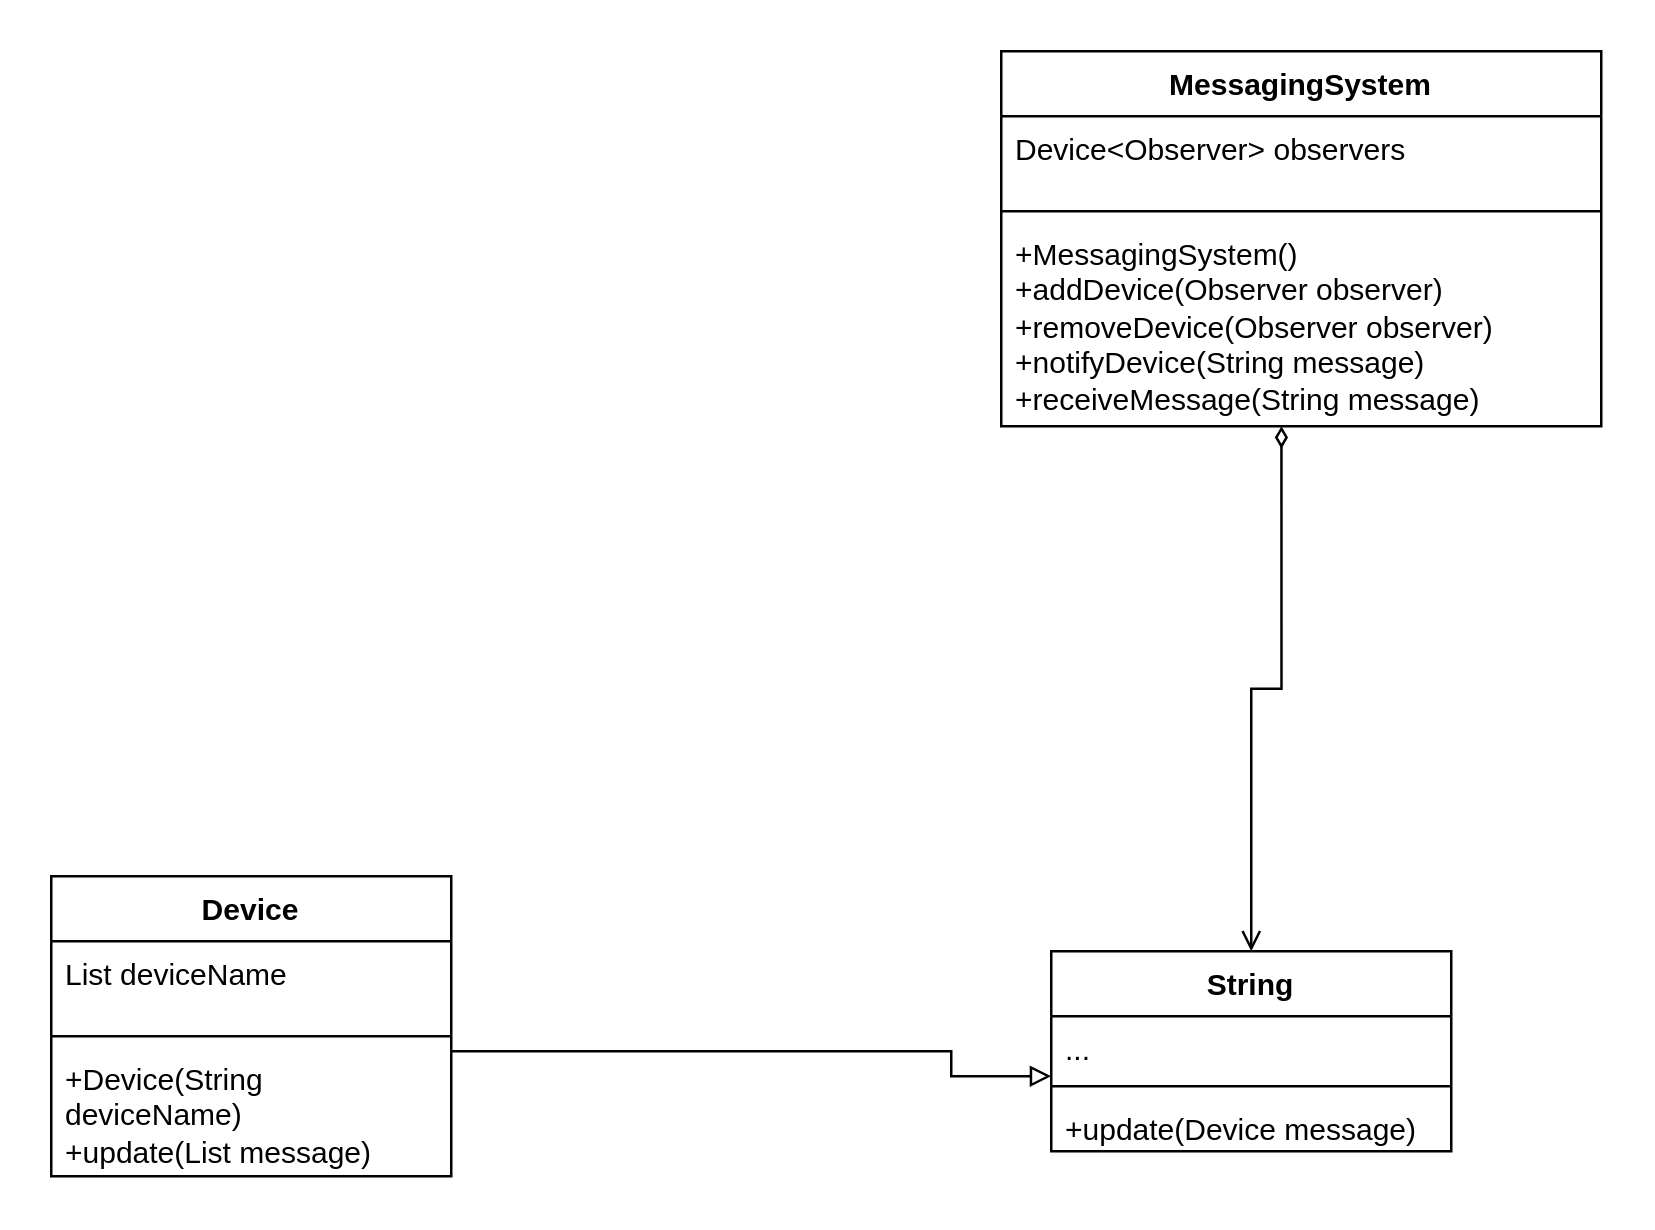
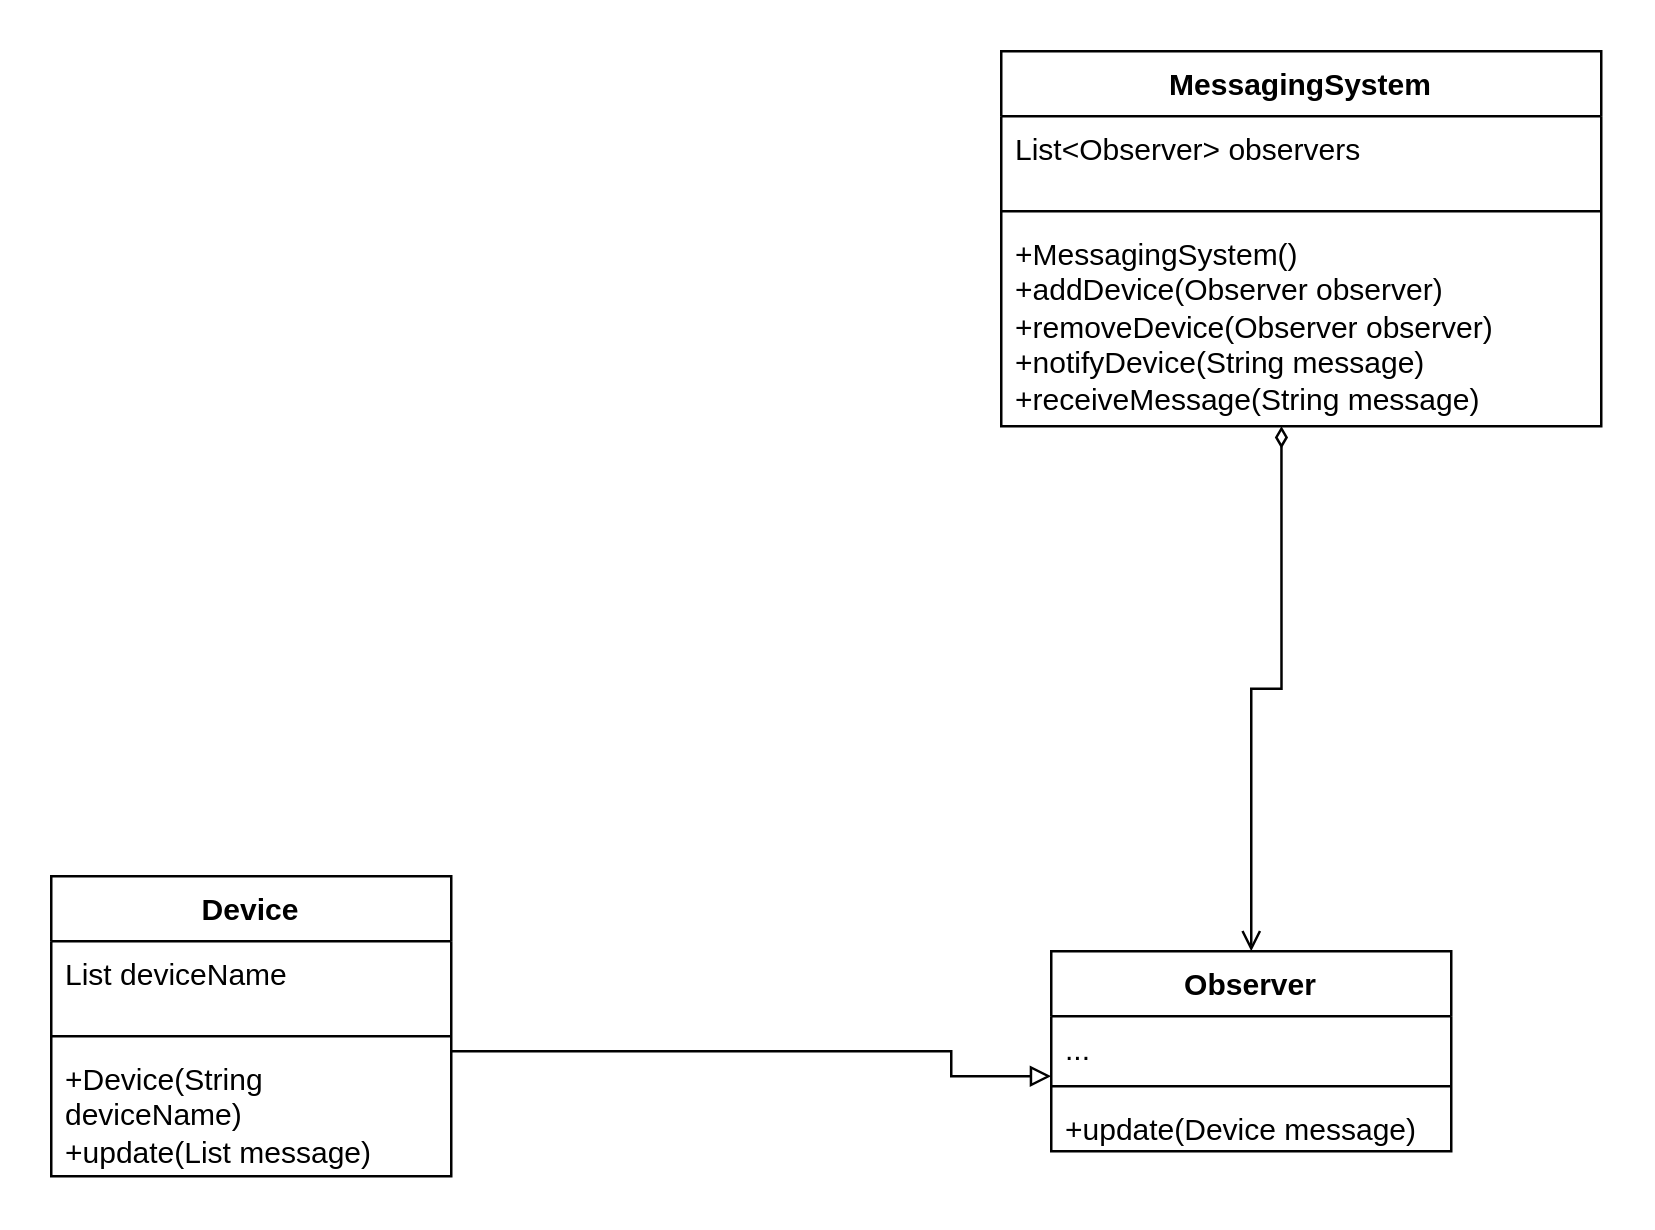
- <mxCell id="3" value="Device&amp;lt;Observer&amp;gt; observers" style="text;strokeColor=none;fillColor=none;align=left;verticalAlign=top;spacingLeft=4;spacingRight=4;overflow=hidden;rotatable=0;points=[[0,0.5],[1,0.5]];portConstraint=eastwest;whiteSpace=wrap;html=1;" vertex="1" parent="2"><mxGeometry y="26" width="240" height="34" as="geometry" /></mxCell>
+ <mxCell id="3" value="List&amp;lt;Observer&amp;gt; observers" style="text;strokeColor=none;fillColor=none;align=left;verticalAlign=top;spacingLeft=4;spacingRight=4;overflow=hidden;rotatable=0;points=[[0,0.5],[1,0.5]];portConstraint=eastwest;whiteSpace=wrap;html=1;" vertex="1" parent="2"><mxGeometry y="26" width="240" height="34" as="geometry" /></mxCell>
- <mxCell id="6" value="String" style="swimlane;fontStyle=1;align=center;verticalAlign=top;childLayout=stackLayout;horizontal=1;startSize=26;horizontalStack=0;resizeParent=1;resizeParentMax=0;resizeLast=0;collapsible=1;marginBottom=0;whiteSpace=wrap;html=1;" vertex="1" parent="1"><mxGeometry x="420" y="380" width="160" height="80" as="geometry" /></mxCell>
+ <mxCell id="6" value="Observer" style="swimlane;fontStyle=1;align=center;verticalAlign=top;childLayout=stackLayout;horizontal=1;startSize=26;horizontalStack=0;resizeParent=1;resizeParentMax=0;resizeLast=0;collapsible=1;marginBottom=0;whiteSpace=wrap;html=1;" vertex="1" parent="1"><mxGeometry x="420" y="380" width="160" height="80" as="geometry" /></mxCell>
